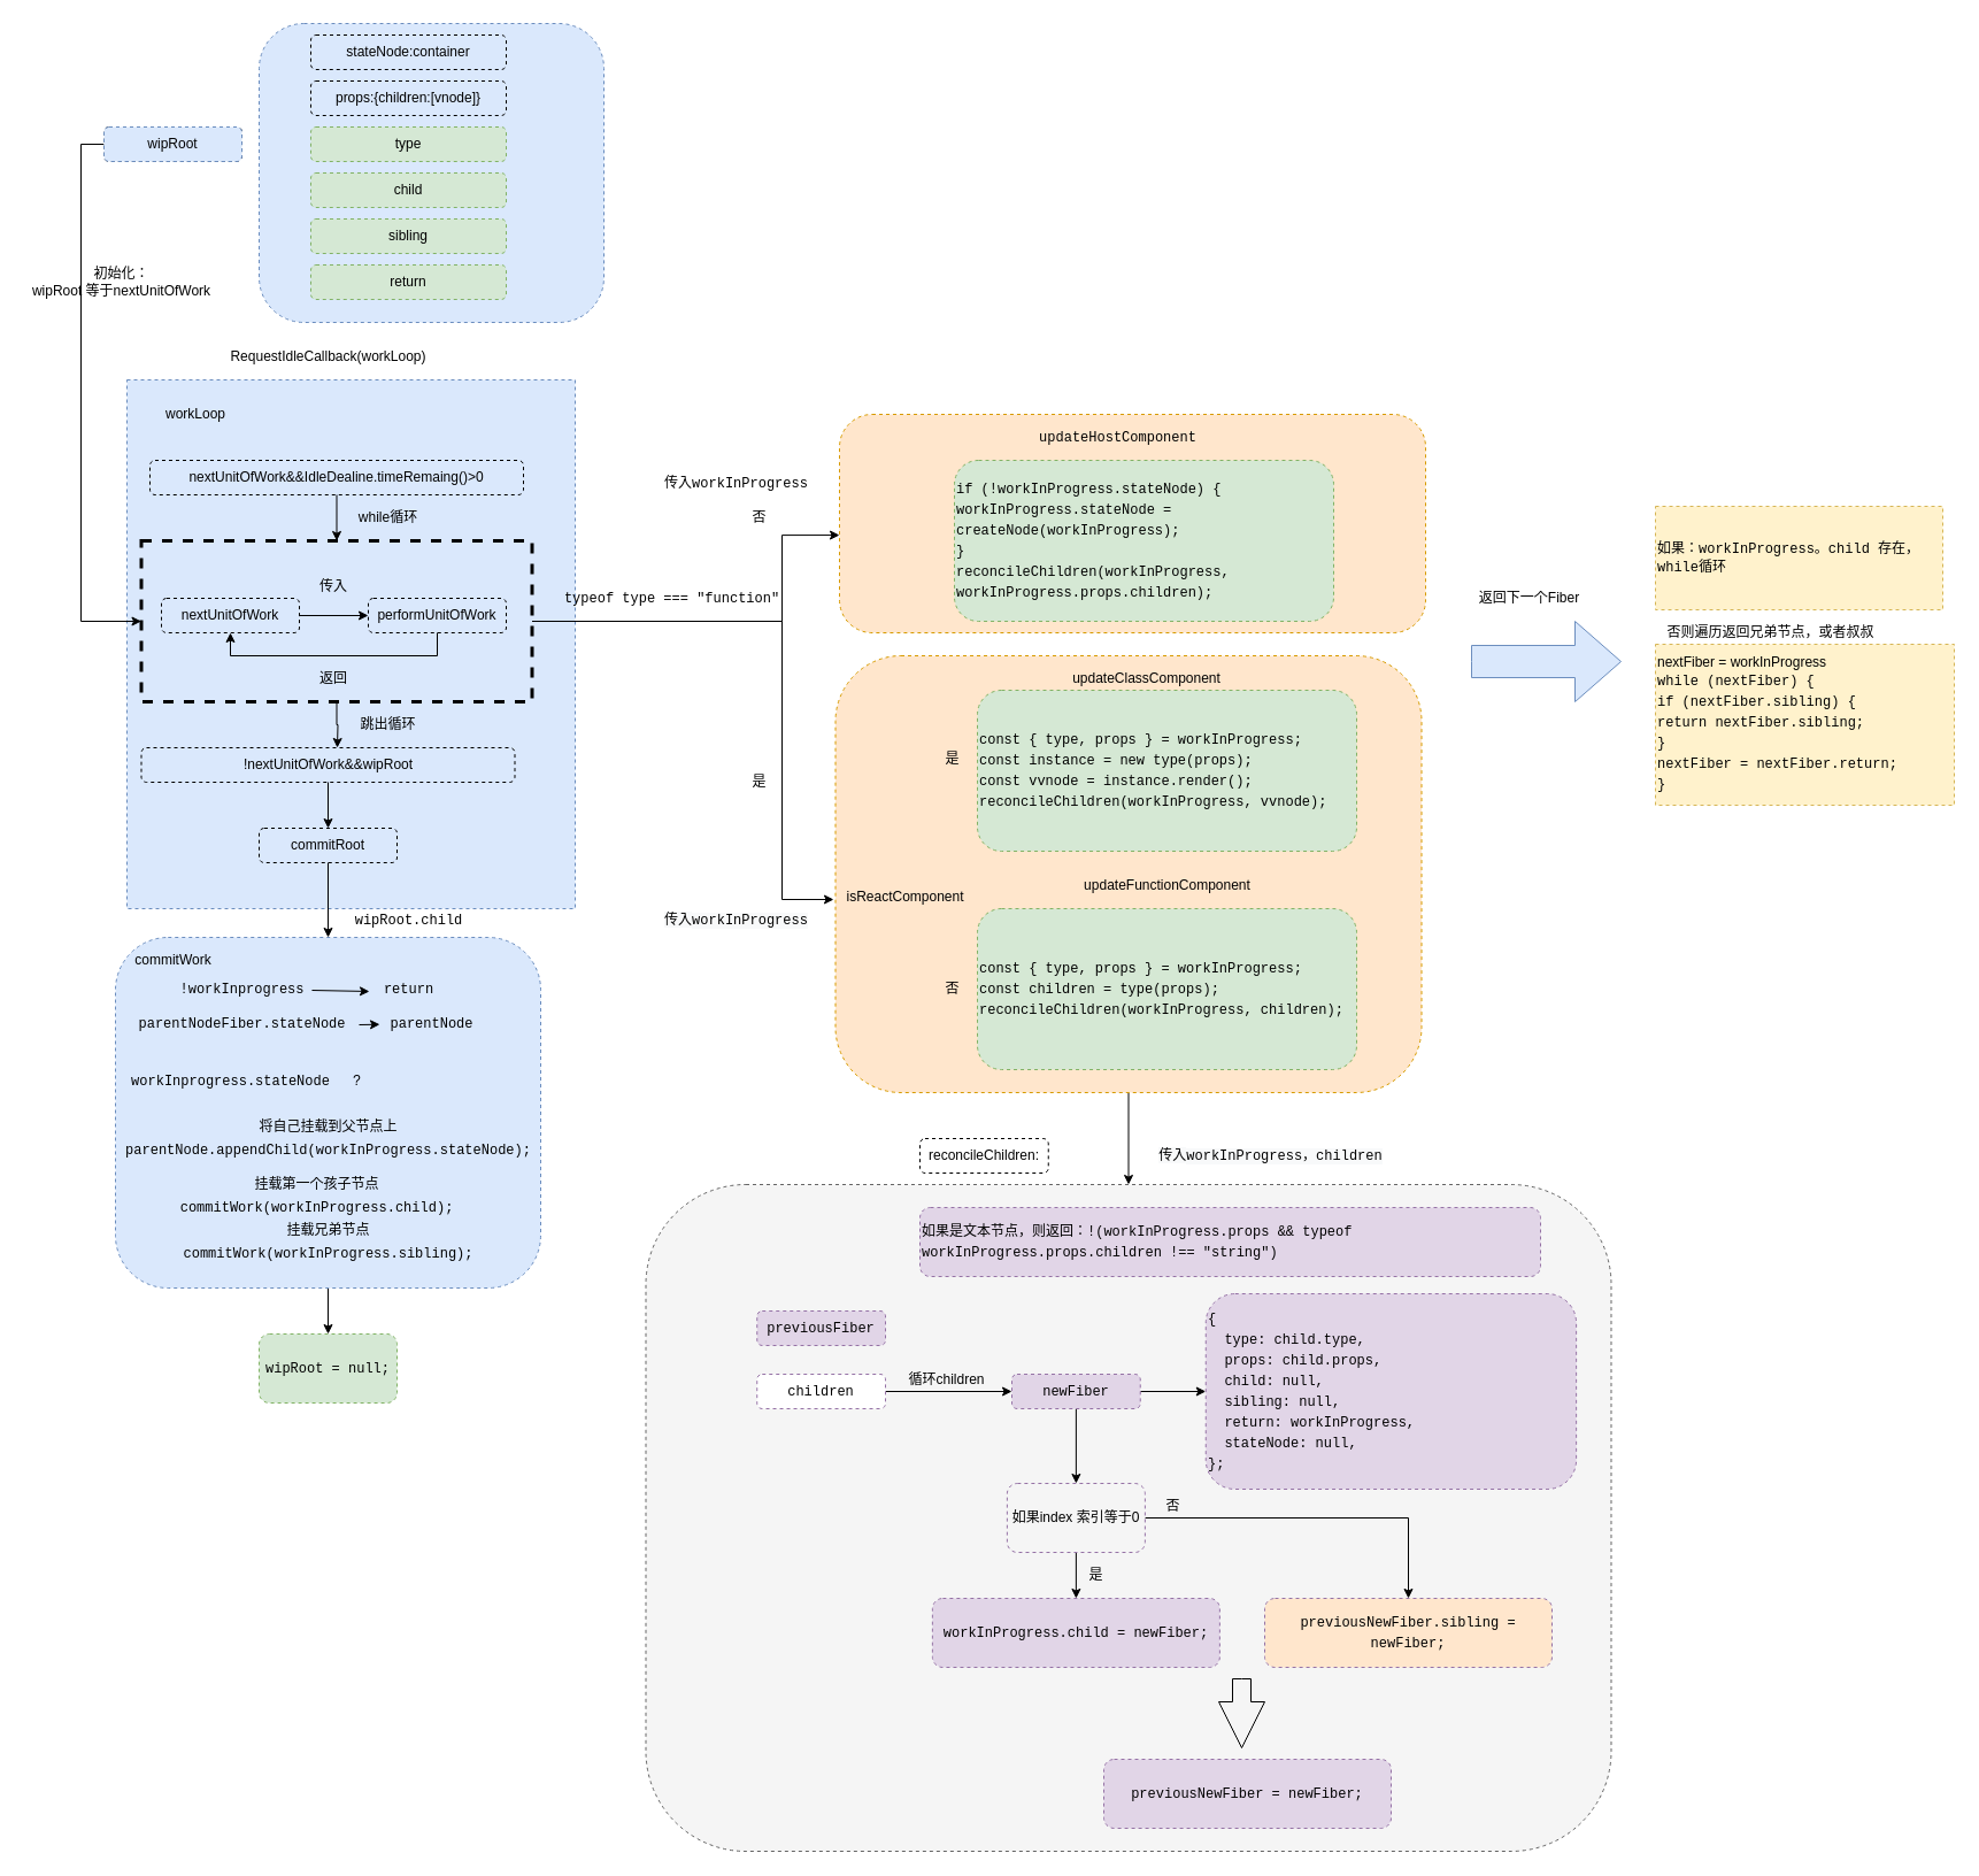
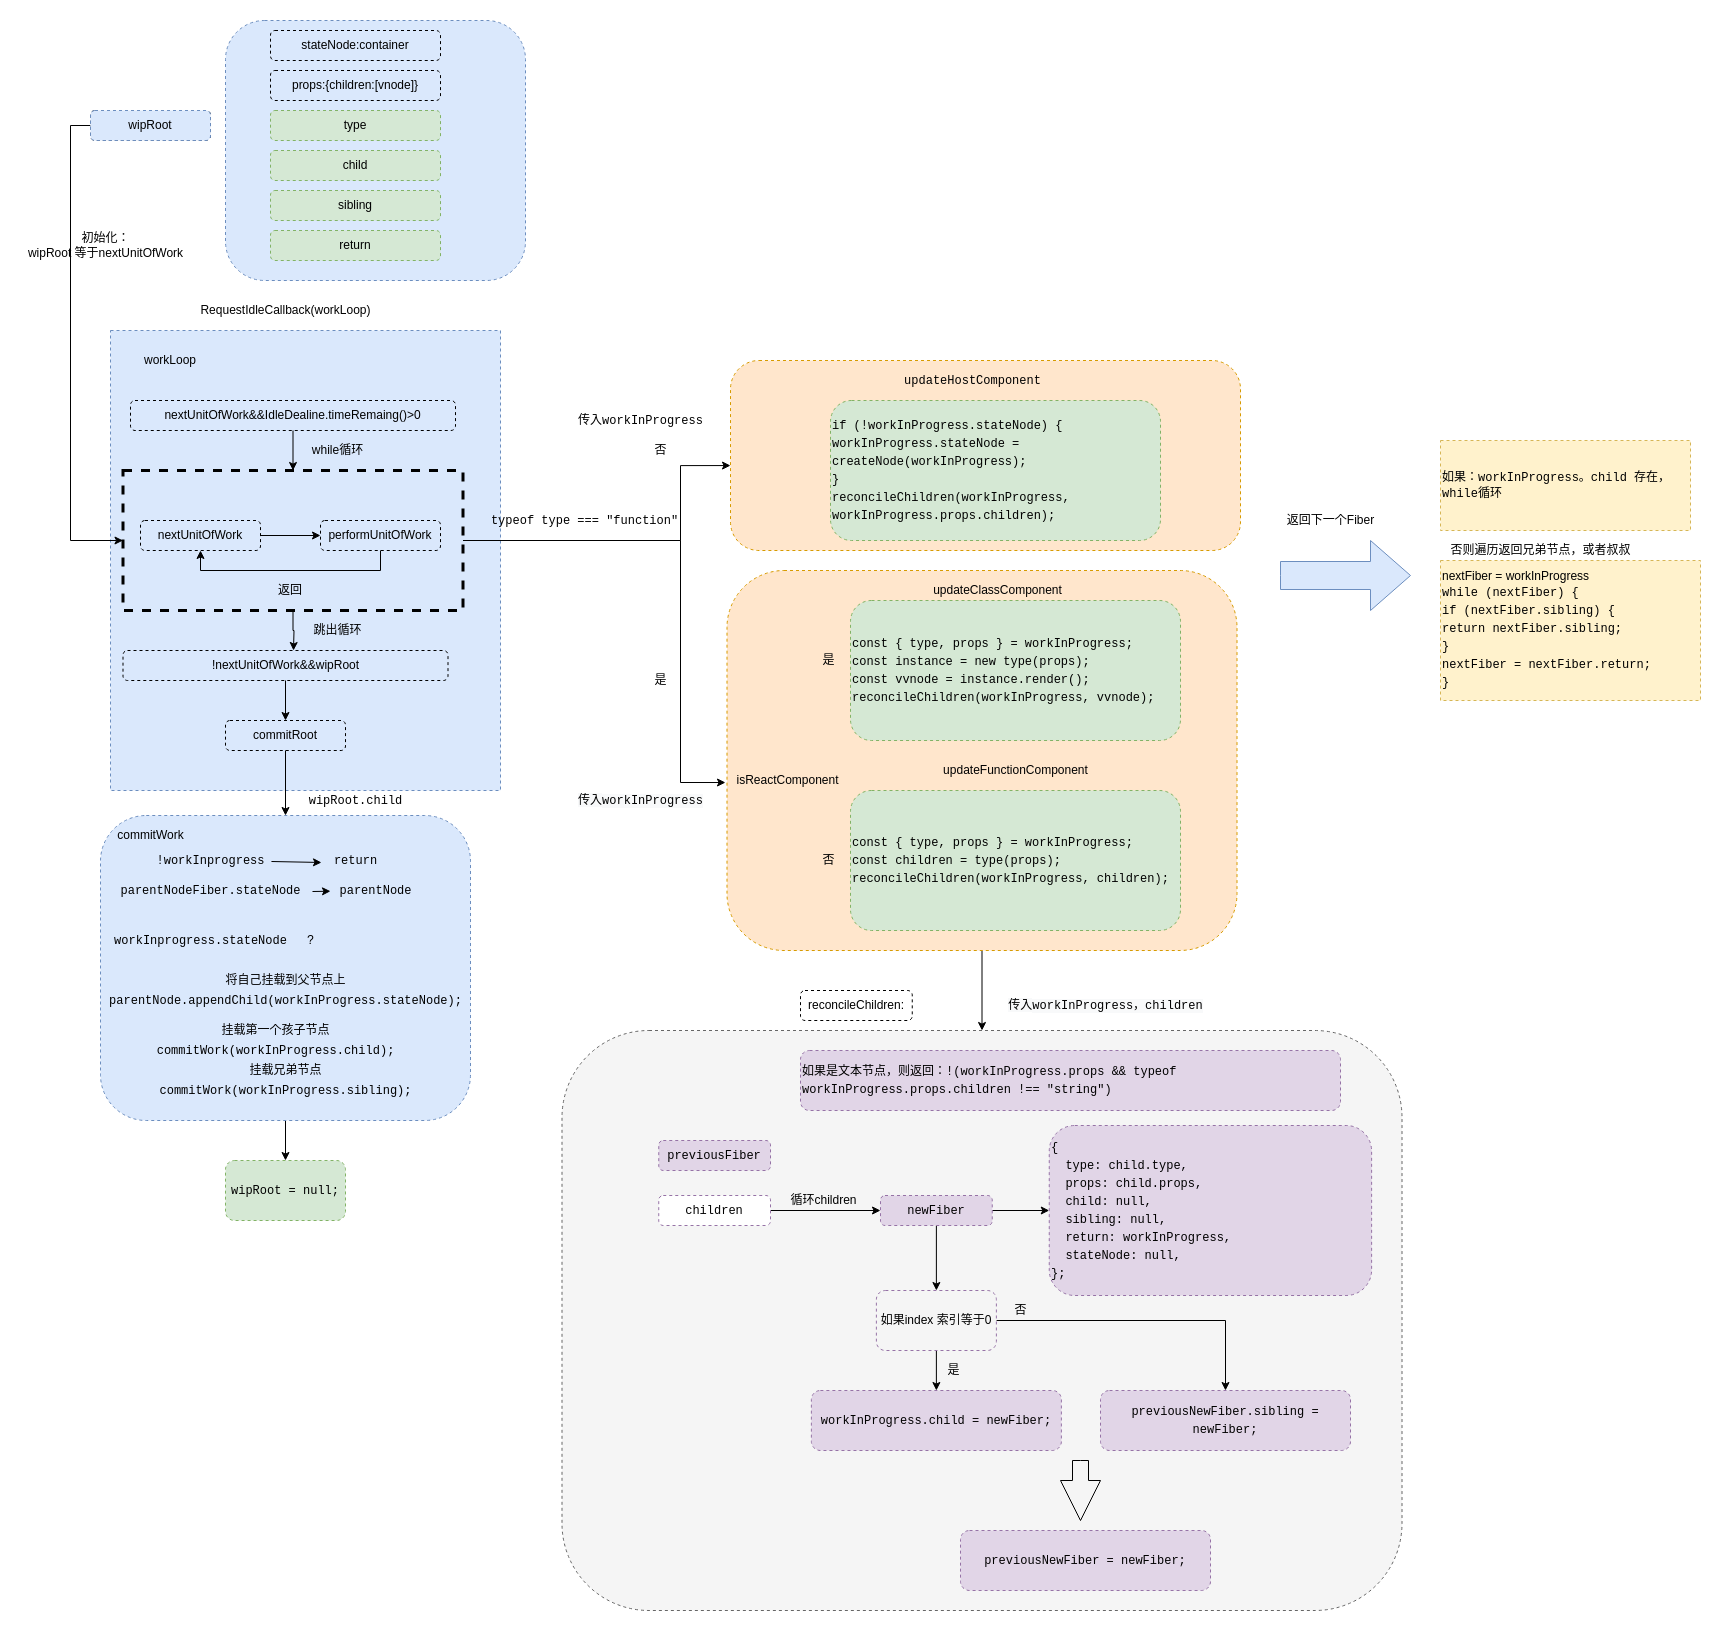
- <mxCell id="13" value="传入" style="text;html=1;strokeColor=none;fillColor=none;align=center;verticalAlign=middle;whiteSpace=wrap;rounded=0;dashed=1;" parent="1" vertex="1"><mxGeometry x="270" y="500" width="40" height="20" as="geometry" /></mxCell>
- <mxCell id="90" value="&lt;div style=&quot;font-family: &amp;#34;menlo&amp;#34; , &amp;#34;monaco&amp;#34; , &amp;#34;courier new&amp;#34; , monospace ; line-height: 18px&quot;&gt;&lt;div style=&quot;font-family: &amp;#34;menlo&amp;#34; , &amp;#34;monaco&amp;#34; , &amp;#34;courier new&amp;#34; , monospace ; line-height: 18px&quot;&gt;previousNewFiber.sibling = newFiber;&lt;/div&gt;&lt;/div&gt;" style="whiteSpace=wrap;html=1;rounded=1;dashed=1;strokeWidth=1;fillColor=#ffe6cc;strokeColor=#9673a6;" parent="1" vertex="1"><mxGeometry x="1100" y="1390" width="250" height="60" as="geometry" /></mxCell>
+ <mxCell id="90" value="&lt;div style=&quot;font-family: &amp;#34;menlo&amp;#34; , &amp;#34;monaco&amp;#34; , &amp;#34;courier new&amp;#34; , monospace ; line-height: 18px&quot;&gt;&lt;div style=&quot;font-family: &amp;#34;menlo&amp;#34; , &amp;#34;monaco&amp;#34; , &amp;#34;courier new&amp;#34; , monospace ; line-height: 18px&quot;&gt;previousNewFiber.sibling = newFiber;&lt;/div&gt;&lt;/div&gt;" style="whiteSpace=wrap;html=1;rounded=1;dashed=1;strokeWidth=1;fillColor=#e1d5e7;strokeColor=#9673a6;" parent="1" vertex="1"><mxGeometry x="1100" y="1390" width="250" height="60" as="geometry" /></mxCell>
